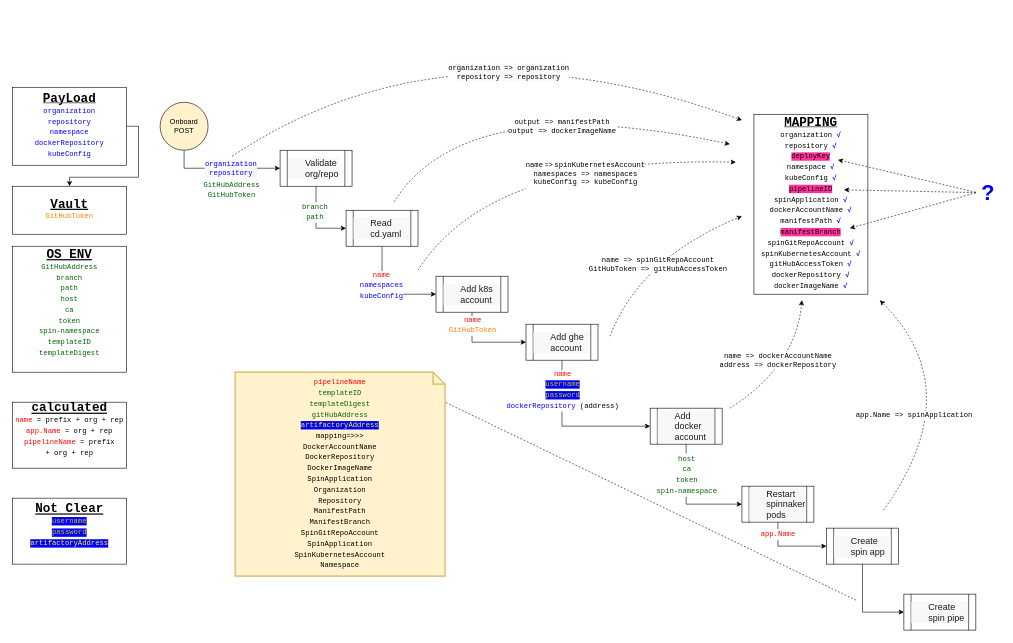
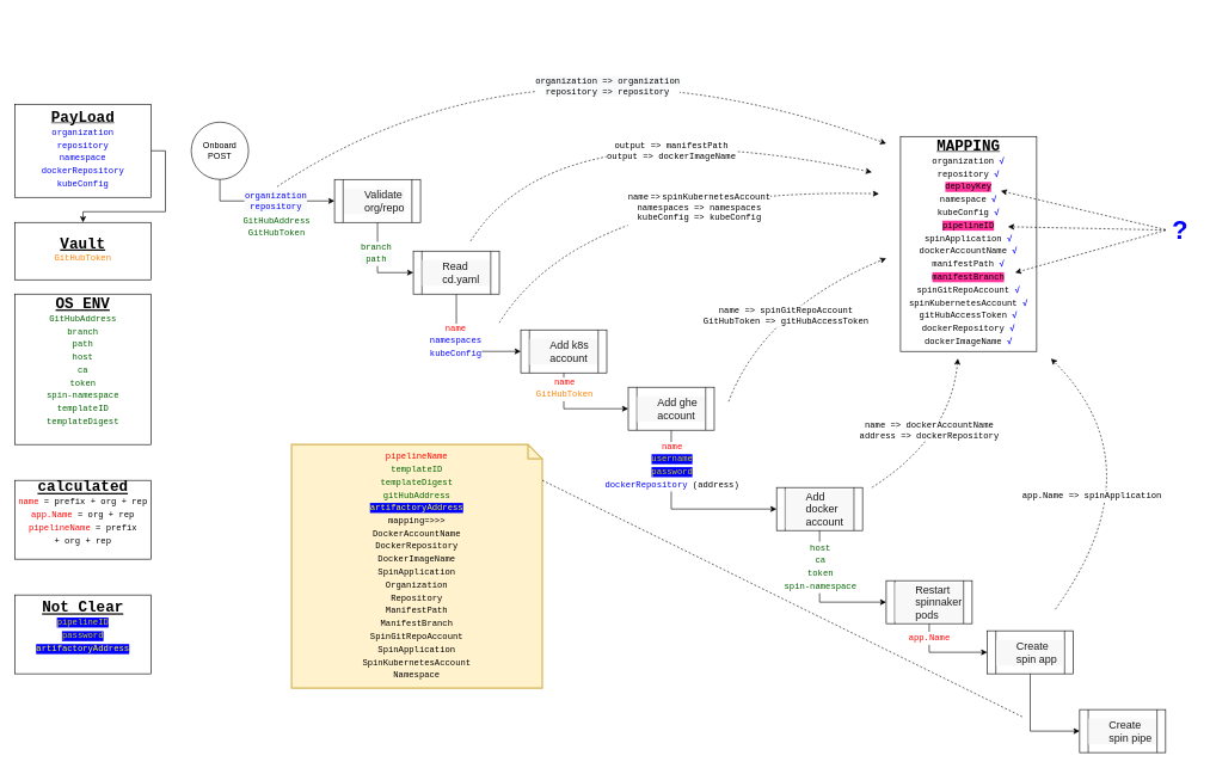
- <mxCell id="5" value="Onboard&lt;br&gt;POST" style="ellipse;whiteSpace=wrap;html=1;aspect=fixed;fillColor=#fff2cc;" vertex="1" parent="1"><mxGeometry x="266" y="170" width="80" height="80" as="geometry" /></mxCell>
+ <mxCell id="5" value="Onboard&lt;br&gt;POST" style="ellipse;whiteSpace=wrap;html=1;aspect=fixed;" vertex="1" parent="1"><mxGeometry x="266" y="170" width="80" height="80" as="geometry" /></mxCell>
- <mxCell id="48" value="&lt;div style=&quot;font-family: &amp;#34;menlo&amp;#34; , &amp;#34;monaco&amp;#34; , &amp;#34;courier new&amp;#34; , monospace ; font-size: 12px ; line-height: 18px&quot;&gt;&lt;font color=&quot;#ff0000&quot;&gt;pipelineName&lt;/font&gt;&lt;/div&gt;&lt;div style=&quot;font-family: &amp;#34;menlo&amp;#34; , &amp;#34;monaco&amp;#34; , &amp;#34;courier new&amp;#34; , monospace ; font-size: 12px ; line-height: 18px&quot;&gt;&lt;font color=&quot;#006600&quot;&gt;templateID&lt;/font&gt;&lt;/div&gt;&lt;div style=&quot;font-family: &amp;#34;menlo&amp;#34; , &amp;#34;monaco&amp;#34; , &amp;#34;courier new&amp;#34; , monospace ; font-size: 12px ; line-height: 18px&quot;&gt;&lt;font color=&quot;#006600&quot;&gt;templateDigest&lt;/font&gt;&lt;/div&gt;&lt;span style=&quot;color: rgb(0 , 102 , 0) ; font-family: &amp;#34;menlo&amp;#34; , &amp;#34;monaco&amp;#34; , &amp;#34;courier new&amp;#34; , monospace ; font-size: 12px&quot;&gt;gitHubAddress&lt;/span&gt;&lt;div style=&quot;font-family: &amp;#34;menlo&amp;#34; , &amp;#34;monaco&amp;#34; , &amp;#34;courier new&amp;#34; , monospace ; font-size: 12px ; line-height: 18px&quot;&gt;&lt;font color=&quot;#ffff00&quot; style=&quot;background-color: rgb(0 , 0 , 255)&quot;&gt;artifactoryAddress&lt;/font&gt;&lt;br&gt;&lt;/div&gt;&lt;div style=&quot;font-family: &amp;#34;menlo&amp;#34; , &amp;#34;monaco&amp;#34; , &amp;#34;courier new&amp;#34; , monospace ; font-size: 12px ; line-height: 18px&quot;&gt;&lt;font color=&quot;#000000&quot;&gt;mapping=&amp;gt;&amp;gt;&amp;gt;&lt;/font&gt;&lt;/div&gt;&lt;div style=&quot;font-family: &amp;#34;menlo&amp;#34; , &amp;#34;monaco&amp;#34; , &amp;#34;courier new&amp;#34; , monospace ; font-size: 12px ; line-height: 18px&quot;&gt;&lt;div style=&quot;font-family: &amp;#34;menlo&amp;#34; , &amp;#34;monaco&amp;#34; , &amp;#34;courier new&amp;#34; , monospace ; line-height: 18px&quot;&gt;&lt;font color=&quot;#000000&quot;&gt;DockerAccountName&lt;/font&gt;&lt;/div&gt;&lt;div style=&quot;font-family: &amp;#34;menlo&amp;#34; , &amp;#34;monaco&amp;#34; , &amp;#34;courier new&amp;#34; , monospace ; line-height: 18px&quot;&gt;&lt;div style=&quot;line-height: 18px&quot;&gt;&lt;font color=&quot;#000000&quot;&gt;DockerRepository&lt;/font&gt;&lt;/div&gt;&lt;div style=&quot;line-height: 18px&quot;&gt;&lt;div style=&quot;line-height: 18px&quot;&gt;&lt;font color=&quot;#000000&quot;&gt;DockerImageName&lt;/font&gt;&lt;/div&gt;&lt;div style=&quot;line-height: 18px&quot;&gt;&lt;div style=&quot;line-height: 18px&quot;&gt;&lt;font color=&quot;#000000&quot;&gt;SpinApplication&lt;/font&gt;&lt;/div&gt;&lt;div style=&quot;line-height: 18px&quot;&gt;&lt;div style=&quot;line-height: 18px&quot;&gt;&lt;font color=&quot;#000000&quot;&gt;Organization&lt;/font&gt;&lt;/div&gt;&lt;div style=&quot;line-height: 18px&quot;&gt;&lt;div style=&quot;line-height: 18px&quot;&gt;&lt;font color=&quot;#000000&quot;&gt;Repository&lt;/font&gt;&lt;/div&gt;&lt;div style=&quot;line-height: 18px&quot;&gt;&lt;div style=&quot;line-height: 18px&quot;&gt;&lt;font color=&quot;#000000&quot;&gt;ManifestPath&lt;/font&gt;&lt;/div&gt;&lt;div style=&quot;line-height: 18px&quot;&gt;&lt;div style=&quot;line-height: 18px&quot;&gt;&lt;font color=&quot;#000000&quot;&gt;ManifestBranch&lt;/font&gt;&lt;/div&gt;&lt;div style=&quot;line-height: 18px&quot;&gt;&lt;div style=&quot;line-height: 18px&quot;&gt;&lt;font color=&quot;#000000&quot;&gt;SpinGitRepoAccount&lt;/font&gt;&lt;/div&gt;&lt;div style=&quot;line-height: 18px&quot;&gt;&lt;div style=&quot;line-height: 18px&quot;&gt;&lt;font color=&quot;#000000&quot;&gt;SpinApplication&lt;/font&gt;&lt;/div&gt;&lt;div style=&quot;line-height: 18px&quot;&gt;&lt;div style=&quot;line-height: 18px&quot;&gt;&lt;font color=&quot;#000000&quot;&gt;SpinKubernetesAccount&lt;/font&gt;&lt;/div&gt;&lt;div style=&quot;line-height: 18px&quot;&gt;&lt;div style=&quot;line-height: 18px&quot;&gt;&lt;font color=&quot;#000000&quot;&gt;Namespace&lt;/font&gt;&lt;/div&gt;&lt;/div&gt;&lt;/div&gt;&lt;/div&gt;&lt;/div&gt;&lt;/div&gt;&lt;/div&gt;&lt;/div&gt;&lt;/div&gt;&lt;/div&gt;&lt;/div&gt;&lt;/div&gt;&lt;/div&gt;" style="shape=note;strokeWidth=2;fontSize=14;size=20;whiteSpace=wrap;html=1;fillColor=#fff2cc;strokeColor=#d6b656;fontColor=#666600;" vertex="1" parent="1"><mxGeometry x="391" y="620" width="350" height="340" as="geometry" /></mxCell>
+ <mxCell id="48" value="&lt;div style=&quot;font-family: &amp;#34;menlo&amp;#34; , &amp;#34;monaco&amp;#34; , &amp;#34;courier new&amp;#34; , monospace ; font-size: 12px ; line-height: 18px&quot;&gt;&lt;font color=&quot;#ff0000&quot;&gt;pipelineName&lt;/font&gt;&lt;/div&gt;&lt;div style=&quot;font-family: &amp;#34;menlo&amp;#34; , &amp;#34;monaco&amp;#34; , &amp;#34;courier new&amp;#34; , monospace ; font-size: 12px ; line-height: 18px&quot;&gt;&lt;font color=&quot;#006600&quot;&gt;templateID&lt;/font&gt;&lt;/div&gt;&lt;div style=&quot;font-family: &amp;#34;menlo&amp;#34; , &amp;#34;monaco&amp;#34; , &amp;#34;courier new&amp;#34; , monospace ; font-size: 12px ; line-height: 18px&quot;&gt;&lt;font color=&quot;#006600&quot;&gt;templateDigest&lt;/font&gt;&lt;/div&gt;&lt;span style=&quot;color: rgb(0 , 102 , 0) ; font-family: &amp;#34;menlo&amp;#34; , &amp;#34;monaco&amp;#34; , &amp;#34;courier new&amp;#34; , monospace ; font-size: 12px&quot;&gt;gitHubAddress&lt;/span&gt;&lt;div style=&quot;font-family: &amp;#34;menlo&amp;#34; , &amp;#34;monaco&amp;#34; , &amp;#34;courier new&amp;#34; , monospace ; font-size: 12px ; line-height: 18px&quot;&gt;&lt;font color=&quot;#ffff00&quot; style=&quot;background-color: rgb(0 , 0 , 255)&quot;&gt;artifactoryAddress&lt;/font&gt;&lt;br&gt;&lt;/div&gt;&lt;div style=&quot;font-family: &amp;#34;menlo&amp;#34; , &amp;#34;monaco&amp;#34; , &amp;#34;courier new&amp;#34; , monospace ; font-size: 12px ; line-height: 18px&quot;&gt;&lt;font color=&quot;#000000&quot;&gt;mapping=&amp;gt;&amp;gt;&amp;gt;&lt;/font&gt;&lt;/div&gt;&lt;div style=&quot;font-family: &amp;#34;menlo&amp;#34; , &amp;#34;monaco&amp;#34; , &amp;#34;courier new&amp;#34; , monospace ; font-size: 12px ; line-height: 18px&quot;&gt;&lt;div style=&quot;font-family: &amp;#34;menlo&amp;#34; , &amp;#34;monaco&amp;#34; , &amp;#34;courier new&amp;#34; , monospace ; line-height: 18px&quot;&gt;&lt;font color=&quot;#000000&quot;&gt;DockerAccountName&lt;/font&gt;&lt;/div&gt;&lt;div style=&quot;font-family: &amp;#34;menlo&amp;#34; , &amp;#34;monaco&amp;#34; , &amp;#34;courier new&amp;#34; , monospace ; line-height: 18px&quot;&gt;&lt;div style=&quot;line-height: 18px&quot;&gt;&lt;font color=&quot;#000000&quot;&gt;DockerRepository&lt;/font&gt;&lt;/div&gt;&lt;div style=&quot;line-height: 18px&quot;&gt;&lt;div style=&quot;line-height: 18px&quot;&gt;&lt;font color=&quot;#000000&quot;&gt;DockerImageName&lt;/font&gt;&lt;/div&gt;&lt;div style=&quot;line-height: 18px&quot;&gt;&lt;div style=&quot;line-height: 18px&quot;&gt;&lt;font color=&quot;#000000&quot;&gt;SpinApplication&lt;/font&gt;&lt;/div&gt;&lt;div style=&quot;line-height: 18px&quot;&gt;&lt;div style=&quot;line-height: 18px&quot;&gt;&lt;font color=&quot;#000000&quot;&gt;Organization&lt;/font&gt;&lt;/div&gt;&lt;div style=&quot;line-height: 18px&quot;&gt;&lt;div style=&quot;line-height: 18px&quot;&gt;&lt;font color=&quot;#000000&quot;&gt;Repository&lt;/font&gt;&lt;/div&gt;&lt;div style=&quot;line-height: 18px&quot;&gt;&lt;div style=&quot;line-height: 18px&quot;&gt;&lt;font color=&quot;#000000&quot;&gt;ManifestPath&lt;/font&gt;&lt;/div&gt;&lt;div style=&quot;line-height: 18px&quot;&gt;&lt;div style=&quot;line-height: 18px&quot;&gt;&lt;font color=&quot;#000000&quot;&gt;ManifestBranch&lt;/font&gt;&lt;/div&gt;&lt;div style=&quot;line-height: 18px&quot;&gt;&lt;div style=&quot;line-height: 18px&quot;&gt;&lt;font color=&quot;#000000&quot;&gt;SpinGitRepoAccount&lt;/font&gt;&lt;/div&gt;&lt;div style=&quot;line-height: 18px&quot;&gt;&lt;div style=&quot;line-height: 18px&quot;&gt;&lt;font color=&quot;#000000&quot;&gt;SpinApplication&lt;/font&gt;&lt;/div&gt;&lt;div style=&quot;line-height: 18px&quot;&gt;&lt;div style=&quot;line-height: 18px&quot;&gt;&lt;font color=&quot;#000000&quot;&gt;SpinKubernetesAccount&lt;/font&gt;&lt;/div&gt;&lt;div style=&quot;line-height: 18px&quot;&gt;&lt;div style=&quot;line-height: 18px&quot;&gt;&lt;font color=&quot;#000000&quot;&gt;Namespace&lt;/font&gt;&lt;/div&gt;&lt;/div&gt;&lt;/div&gt;&lt;/div&gt;&lt;/div&gt;&lt;/div&gt;&lt;/div&gt;&lt;/div&gt;&lt;/div&gt;&lt;/div&gt;&lt;/div&gt;&lt;/div&gt;&lt;/div&gt;" style="shape=note;strokeWidth=2;fontSize=14;size=20;whiteSpace=wrap;html=1;fillColor=#fff2cc;strokeColor=#d6b656;fontColor=#666600;" vertex="1" parent="1"><mxGeometry x="406" y="620" width="350" height="340" as="geometry" /></mxCell>
- <mxCell id="36" value="&lt;div style=&quot;line-height: 18px&quot;&gt;&lt;div&gt;&lt;span style=&quot;font-size: 21px&quot;&gt;&lt;font face=&quot;menlo, monaco, courier new, monospace&quot;&gt;&lt;b&gt;&lt;u&gt;Not Clear&lt;/u&gt;&lt;/b&gt;&lt;/font&gt;&lt;/span&gt;&lt;/div&gt;&lt;div&gt;&lt;font face=&quot;menlo, monaco, courier new, monospace&quot; color=&quot;#cccc00&quot; style=&quot;background-color: rgb(0 , 0 , 255)&quot;&gt;username&lt;/font&gt;&lt;/div&gt;&lt;div&gt;&lt;font face=&quot;menlo, monaco, courier new, monospace&quot; color=&quot;#cccc00&quot; style=&quot;background-color: rgb(0 , 0 , 255)&quot;&gt;password&lt;/font&gt;&lt;/div&gt;&lt;div&gt;&lt;div style=&quot;color: rgb(102 , 102 , 0) ; font-family: &amp;#34;menlo&amp;#34; , &amp;#34;monaco&amp;#34; , &amp;#34;courier new&amp;#34; , monospace ; line-height: 18px&quot;&gt;&lt;font color=&quot;#ffff00&quot; style=&quot;background-color: rgb(0 , 0 , 255)&quot;&gt;artifactoryAddress&lt;/font&gt;&lt;br&gt;&lt;/div&gt;&lt;/div&gt;&lt;div&gt;&lt;font color=&quot;#ffff00&quot; style=&quot;background-color: rgb(0 , 0 , 255)&quot;&gt;&lt;br&gt;&lt;/font&gt;&lt;/div&gt;&lt;/div&gt;" style="rounded=0;whiteSpace=wrap;html=1;" vertex="1" parent="1"><mxGeometry x="20" y="830" width="190" height="110" as="geometry" /></mxCell>
+ <mxCell id="36" value="&lt;div style=&quot;line-height: 18px&quot;&gt;&lt;div&gt;&lt;span style=&quot;font-size: 21px&quot;&gt;&lt;font face=&quot;menlo, monaco, courier new, monospace&quot;&gt;&lt;b&gt;&lt;u&gt;Not Clear&lt;/u&gt;&lt;/b&gt;&lt;/font&gt;&lt;/span&gt;&lt;/div&gt;&lt;div&gt;&lt;font face=&quot;menlo, monaco, courier new, monospace&quot; color=&quot;#cccc00&quot; style=&quot;background-color: rgb(0 , 0 , 255)&quot;&gt;pipelineID&lt;/font&gt;&lt;/div&gt;&lt;div&gt;&lt;font face=&quot;menlo, monaco, courier new, monospace&quot; color=&quot;#cccc00&quot; style=&quot;background-color: rgb(0 , 0 , 255)&quot;&gt;password&lt;/font&gt;&lt;/div&gt;&lt;div&gt;&lt;div style=&quot;color: rgb(102 , 102 , 0) ; font-family: &amp;#34;menlo&amp;#34; , &amp;#34;monaco&amp;#34; , &amp;#34;courier new&amp;#34; , monospace ; line-height: 18px&quot;&gt;&lt;font color=&quot;#ffff00&quot; style=&quot;background-color: rgb(0 , 0 , 255)&quot;&gt;artifactoryAddress&lt;/font&gt;&lt;br&gt;&lt;/div&gt;&lt;/div&gt;&lt;div&gt;&lt;font color=&quot;#ffff00&quot; style=&quot;background-color: rgb(0 , 0 , 255)&quot;&gt;&lt;br&gt;&lt;/font&gt;&lt;/div&gt;&lt;/div&gt;" style="rounded=0;whiteSpace=wrap;html=1;" vertex="1" parent="1"><mxGeometry x="20" y="830" width="190" height="110" as="geometry" /></mxCell>
